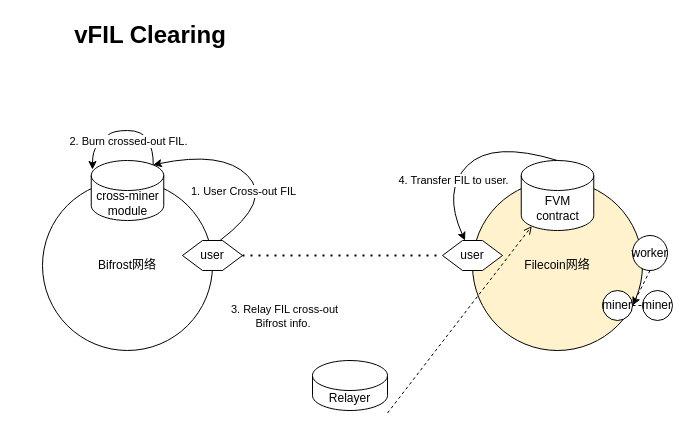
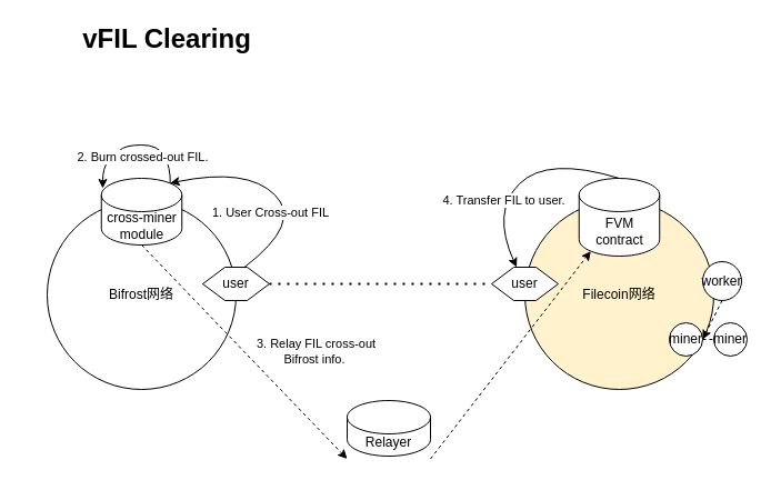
- <mxCell id="15" value="" style="endArrow=open;html=1;rounded=0;dashed=1;entryX=0.145;entryY=1;entryDx=0;entryDy=-4.35;entryPerimeter=0;exitX=1;exitY=0;exitDx=0;exitDy=52.5;exitPerimeter=0;" parent="1" source="10" target="7" edge="1"><mxGeometry width="50" height="50" relative="1" as="geometry"><mxPoint x="552" y="470" as="sourcePoint" /><mxPoint x="552" y="460" as="targetPoint" /></mxGeometry></mxCell>
+ <mxCell id="15" value="" style="endArrow=classic;html=1;rounded=0;dashed=1;entryX=0.145;entryY=1;entryDx=0;entryDy=-4.35;entryPerimeter=0;exitX=1;exitY=0;exitDx=0;exitDy=52.5;exitPerimeter=0;" parent="1" source="10" target="7" edge="1"><mxGeometry width="50" height="50" relative="1" as="geometry"><mxPoint x="552" y="470" as="sourcePoint" /><mxPoint x="552" y="460" as="targetPoint" /></mxGeometry></mxCell>
+ <mxCell id="17" value="" style="endArrow=classic;html=1;rounded=0;dashed=1;exitX=0.5;exitY=1;exitDx=0;exitDy=0;exitPerimeter=0;entryX=0;entryY=0;entryDx=0;entryDy=52.5;entryPerimeter=0;" parent="1" source="9" target="10" edge="1"><mxGeometry width="50" height="50" relative="1" as="geometry"><mxPoint x="192" y="480" as="sourcePoint" /><mxPoint x="202" y="480" as="targetPoint" /></mxGeometry></mxCell>
